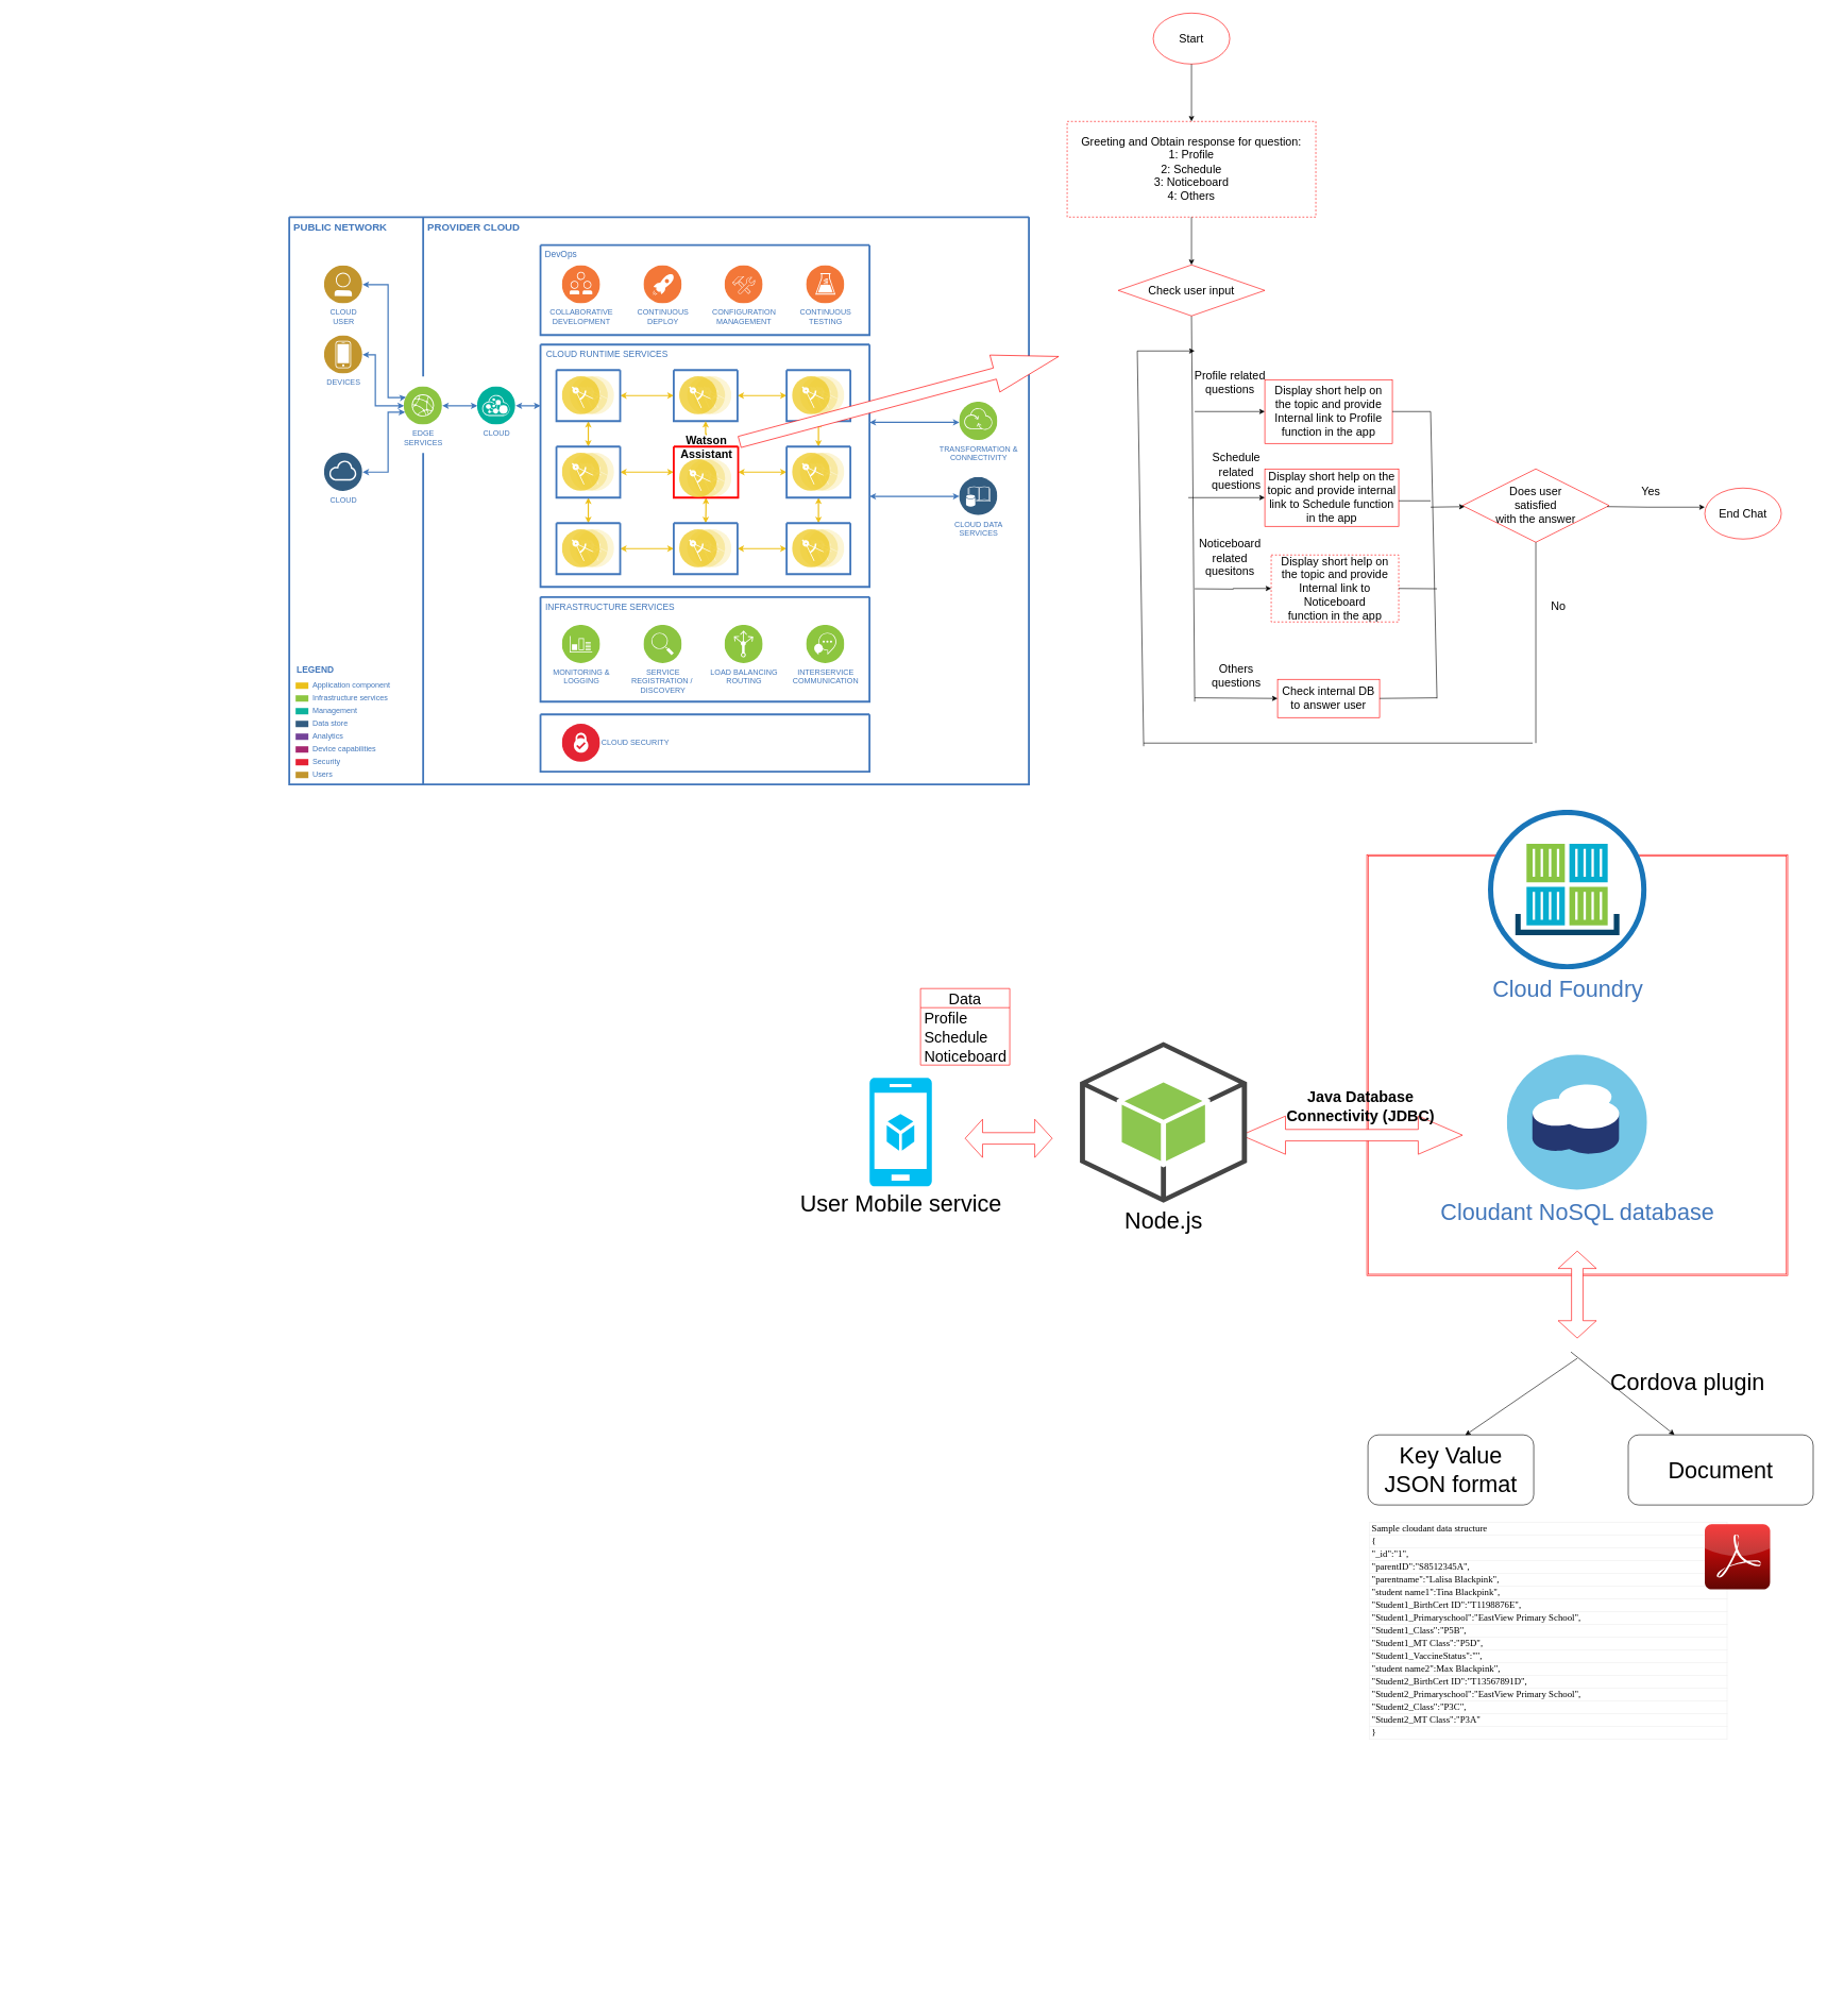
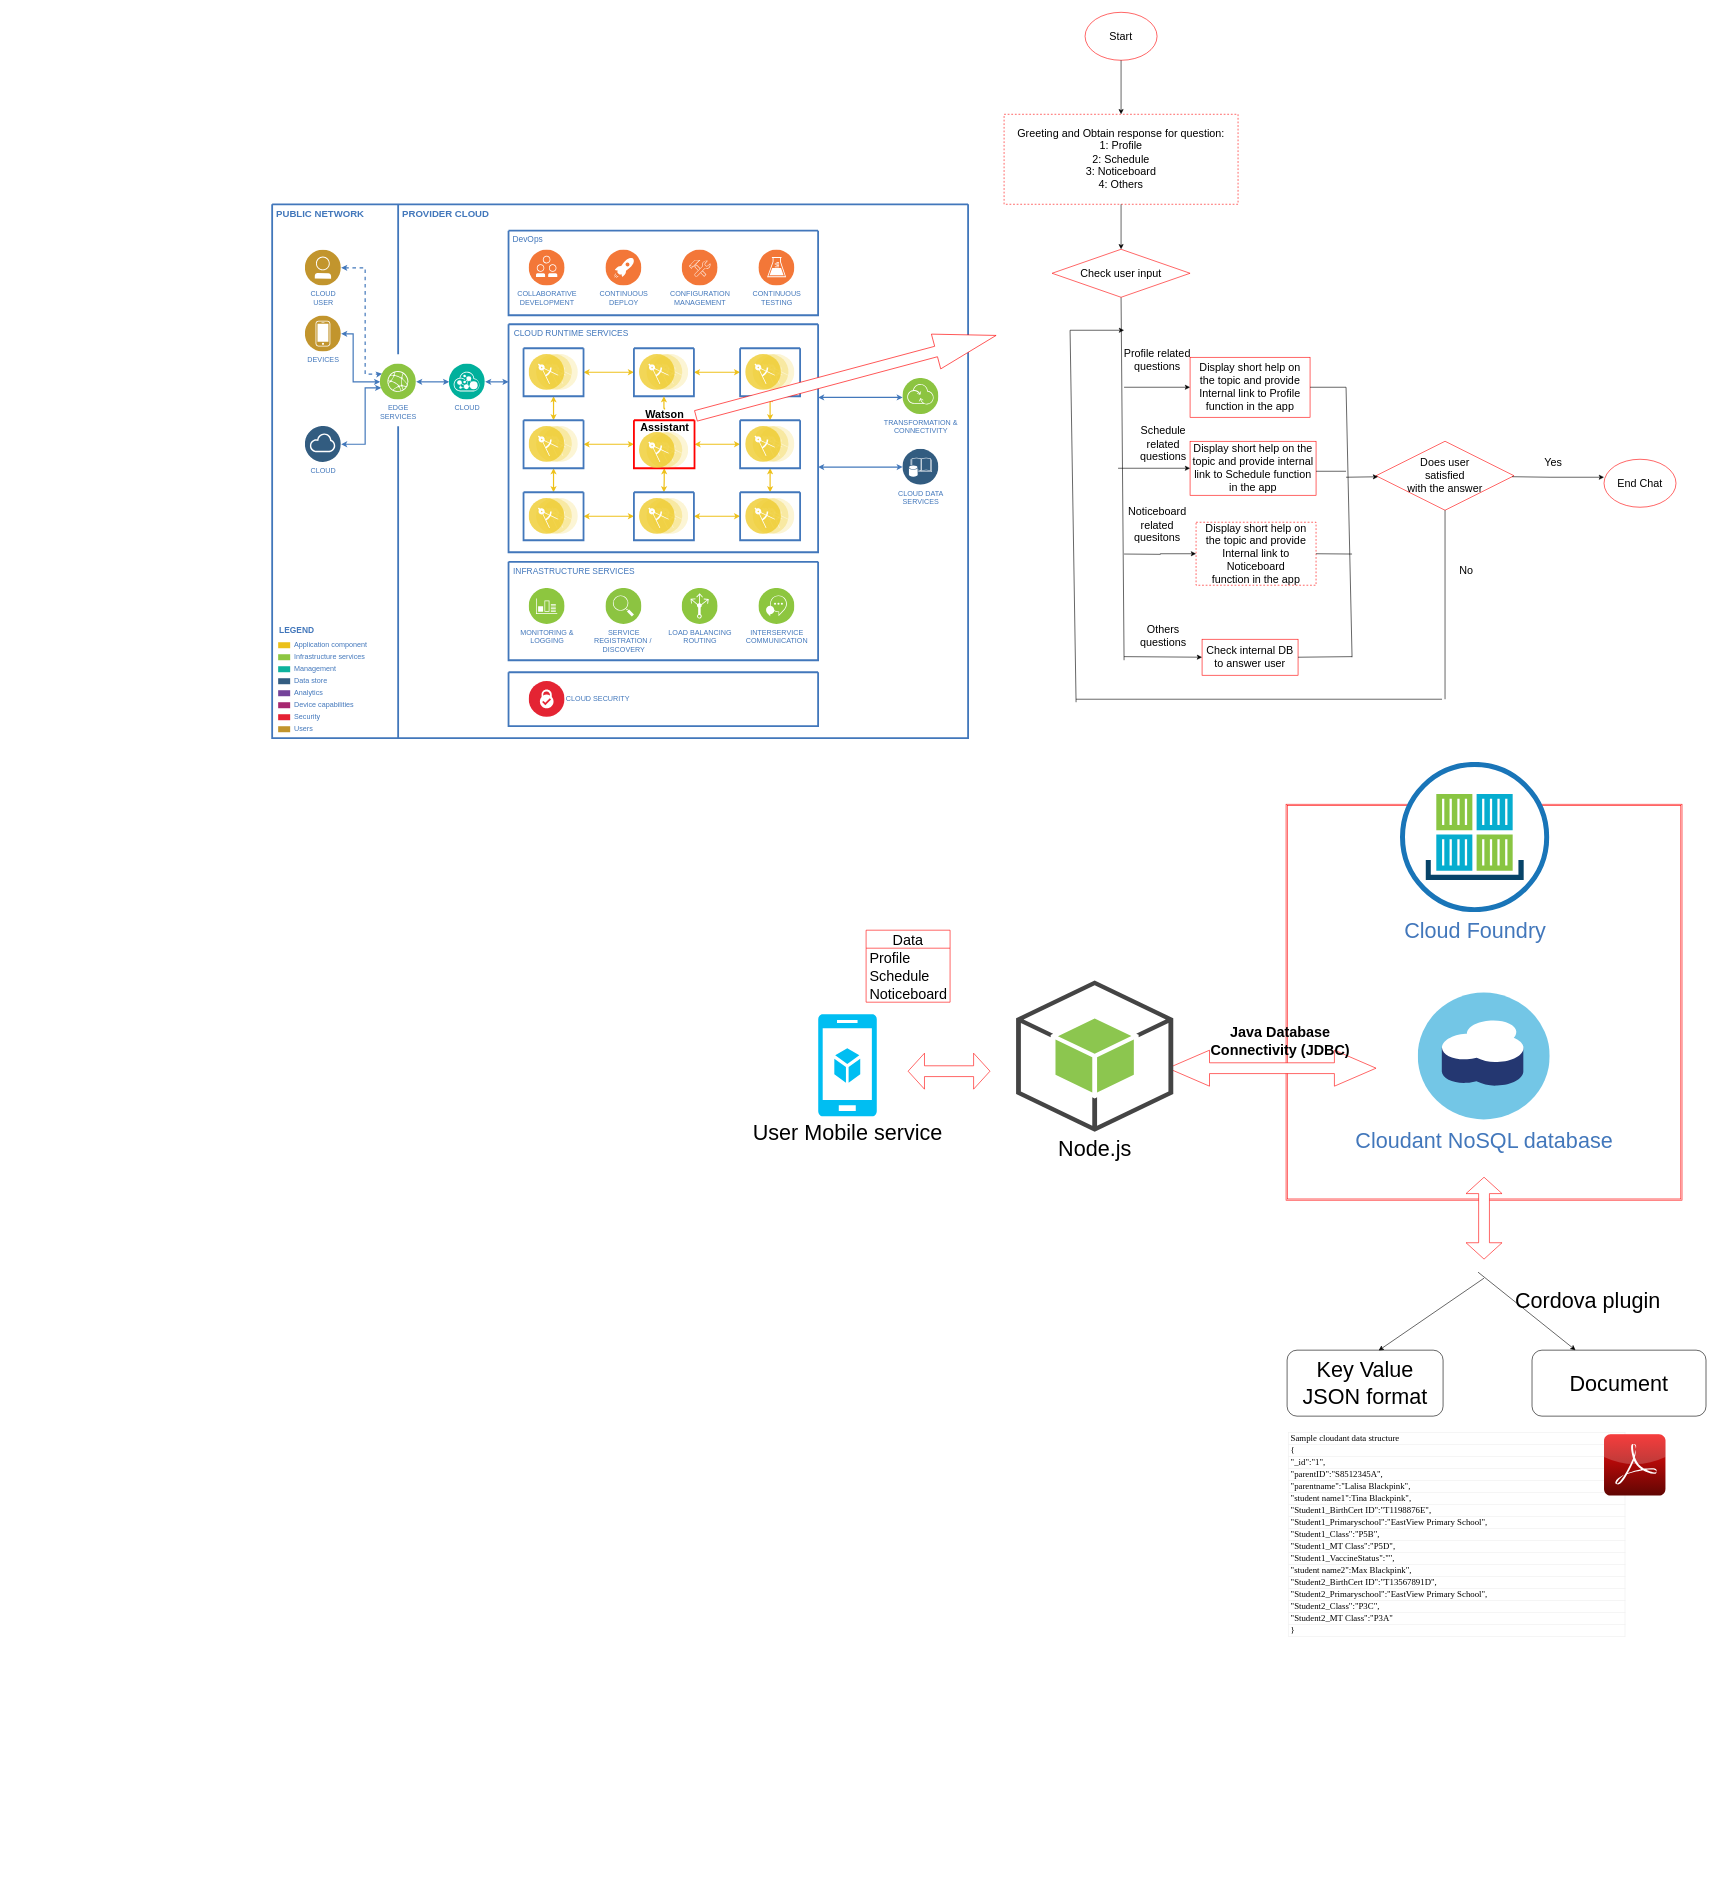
- <mxCell id="19" style="edgeStyle=orthogonalEdgeStyle;rounded=0;comic=0;html=1;exitX=1;exitY=0.5;entryX=0;entryY=0.25;startArrow=classic;startFill=1;endArrow=classic;endFill=1;jettySize=auto;orthogonalLoop=1;strokeColor=#4378BB;strokeWidth=2;fontFamily=Helvetica;fontSize=19;fontColor=#CC99FF;endSize=4;startSize=4;" parent="3" source="20" target="26" edge="1"><mxGeometry relative="1" as="geometry"><Array as="points"><mxPoint x="155" y="106" /><mxPoint x="155" y="283" /><mxPoint x="180" y="283" /></Array></mxGeometry></mxCell>
+ <mxCell id="19" style="edgeStyle=orthogonalEdgeStyle;rounded=0;comic=0;html=1;exitX=1;exitY=0.5;entryX=0;entryY=0.25;startArrow=classic;startFill=1;endArrow=classic;endFill=1;jettySize=auto;orthogonalLoop=1;strokeColor=#4378BB;strokeWidth=2;fontFamily=Helvetica;fontSize=19;fontColor=#CC99FF;endSize=4;startSize=4;dashed=1;" parent="3" source="20" target="26" edge="1"><mxGeometry relative="1" as="geometry"><Array as="points"><mxPoint x="155" y="106" /><mxPoint x="155" y="283" /><mxPoint x="180" y="283" /></Array></mxGeometry></mxCell>
